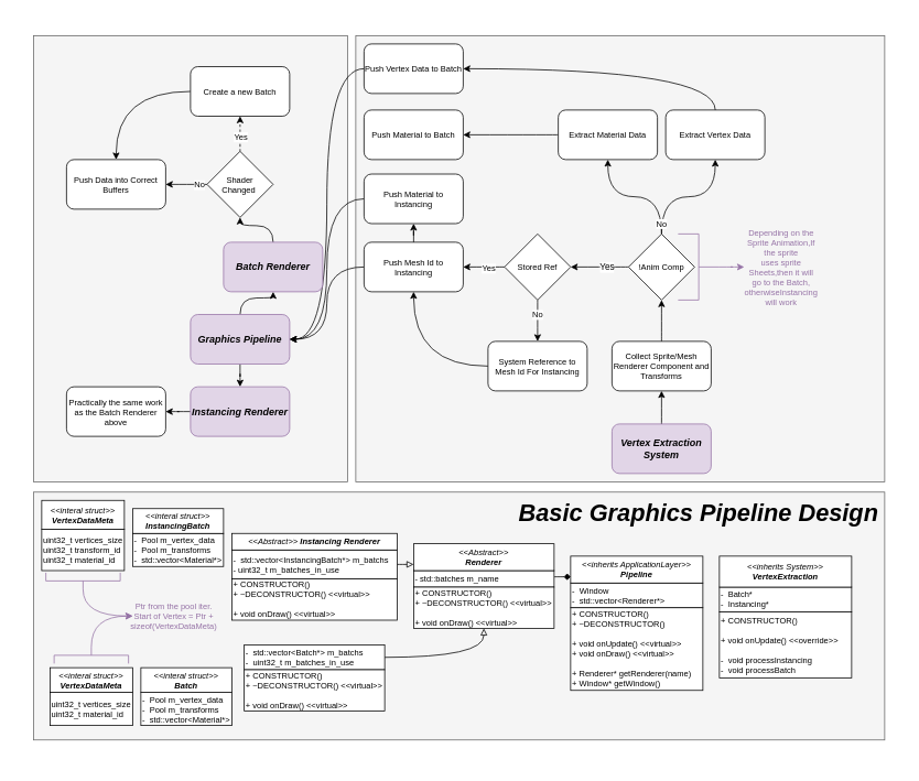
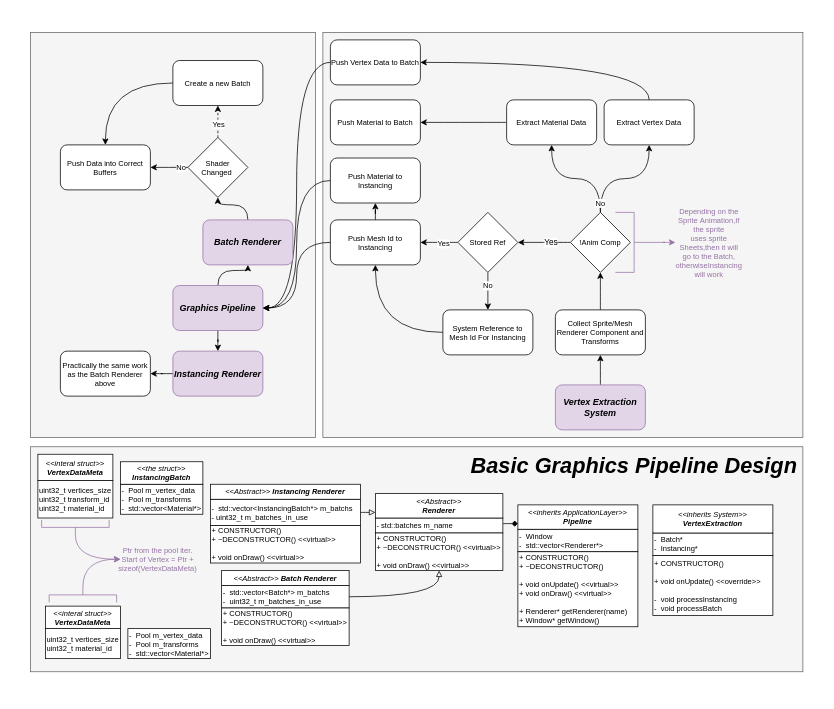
- <mxCell id="82" value="&lt;span style=&quot;font-weight: normal;&quot;&gt;&amp;lt;&amp;lt;interal struct&amp;gt;&amp;gt;&lt;/span&gt;&lt;br&gt;InstancingBatch" style="rounded=0;whiteSpace=wrap;html=1;strokeWidth=1;fontSize=10;align=center;fontStyle=3" vertex="1" parent="1"><mxGeometry x="160" y="615" width="110" height="30" as="geometry" /></mxCell>
+ <mxCell id="82" value="&lt;span style=&quot;font-weight: normal;&quot;&gt;&amp;lt;&amp;lt;the struct&amp;gt;&amp;gt;&lt;/span&gt;&lt;br&gt;InstancingBatch" style="rounded=0;whiteSpace=wrap;html=1;strokeWidth=1;fontSize=10;align=center;fontStyle=3" vertex="1" parent="1"><mxGeometry x="160" y="615" width="110" height="30" as="geometry" /></mxCell>
+ <mxCell id="55" value="&lt;span style=&quot;font-weight: normal;&quot;&gt;&amp;lt;&amp;lt;Abstract&amp;gt;&amp;gt; &lt;/span&gt;Batch Renderer" style="rounded=0;whiteSpace=wrap;html=1;strokeWidth=1;fontSize=10;align=center;fontStyle=3" vertex="1" parent="1"><mxGeometry x="295" y="760" width="170" height="20" as="geometry" /></mxCell>
- <mxCell id="80" value="&lt;span style=&quot;font-weight: normal;&quot;&gt;&amp;lt;&amp;lt;interal struct&amp;gt;&amp;gt;&lt;/span&gt;&lt;br&gt;Batch" style="rounded=0;whiteSpace=wrap;html=1;strokeWidth=1;fontSize=10;align=center;fontStyle=3" vertex="1" parent="1"><mxGeometry x="170" y="807.5" width="110" height="30" as="geometry" /></mxCell>
